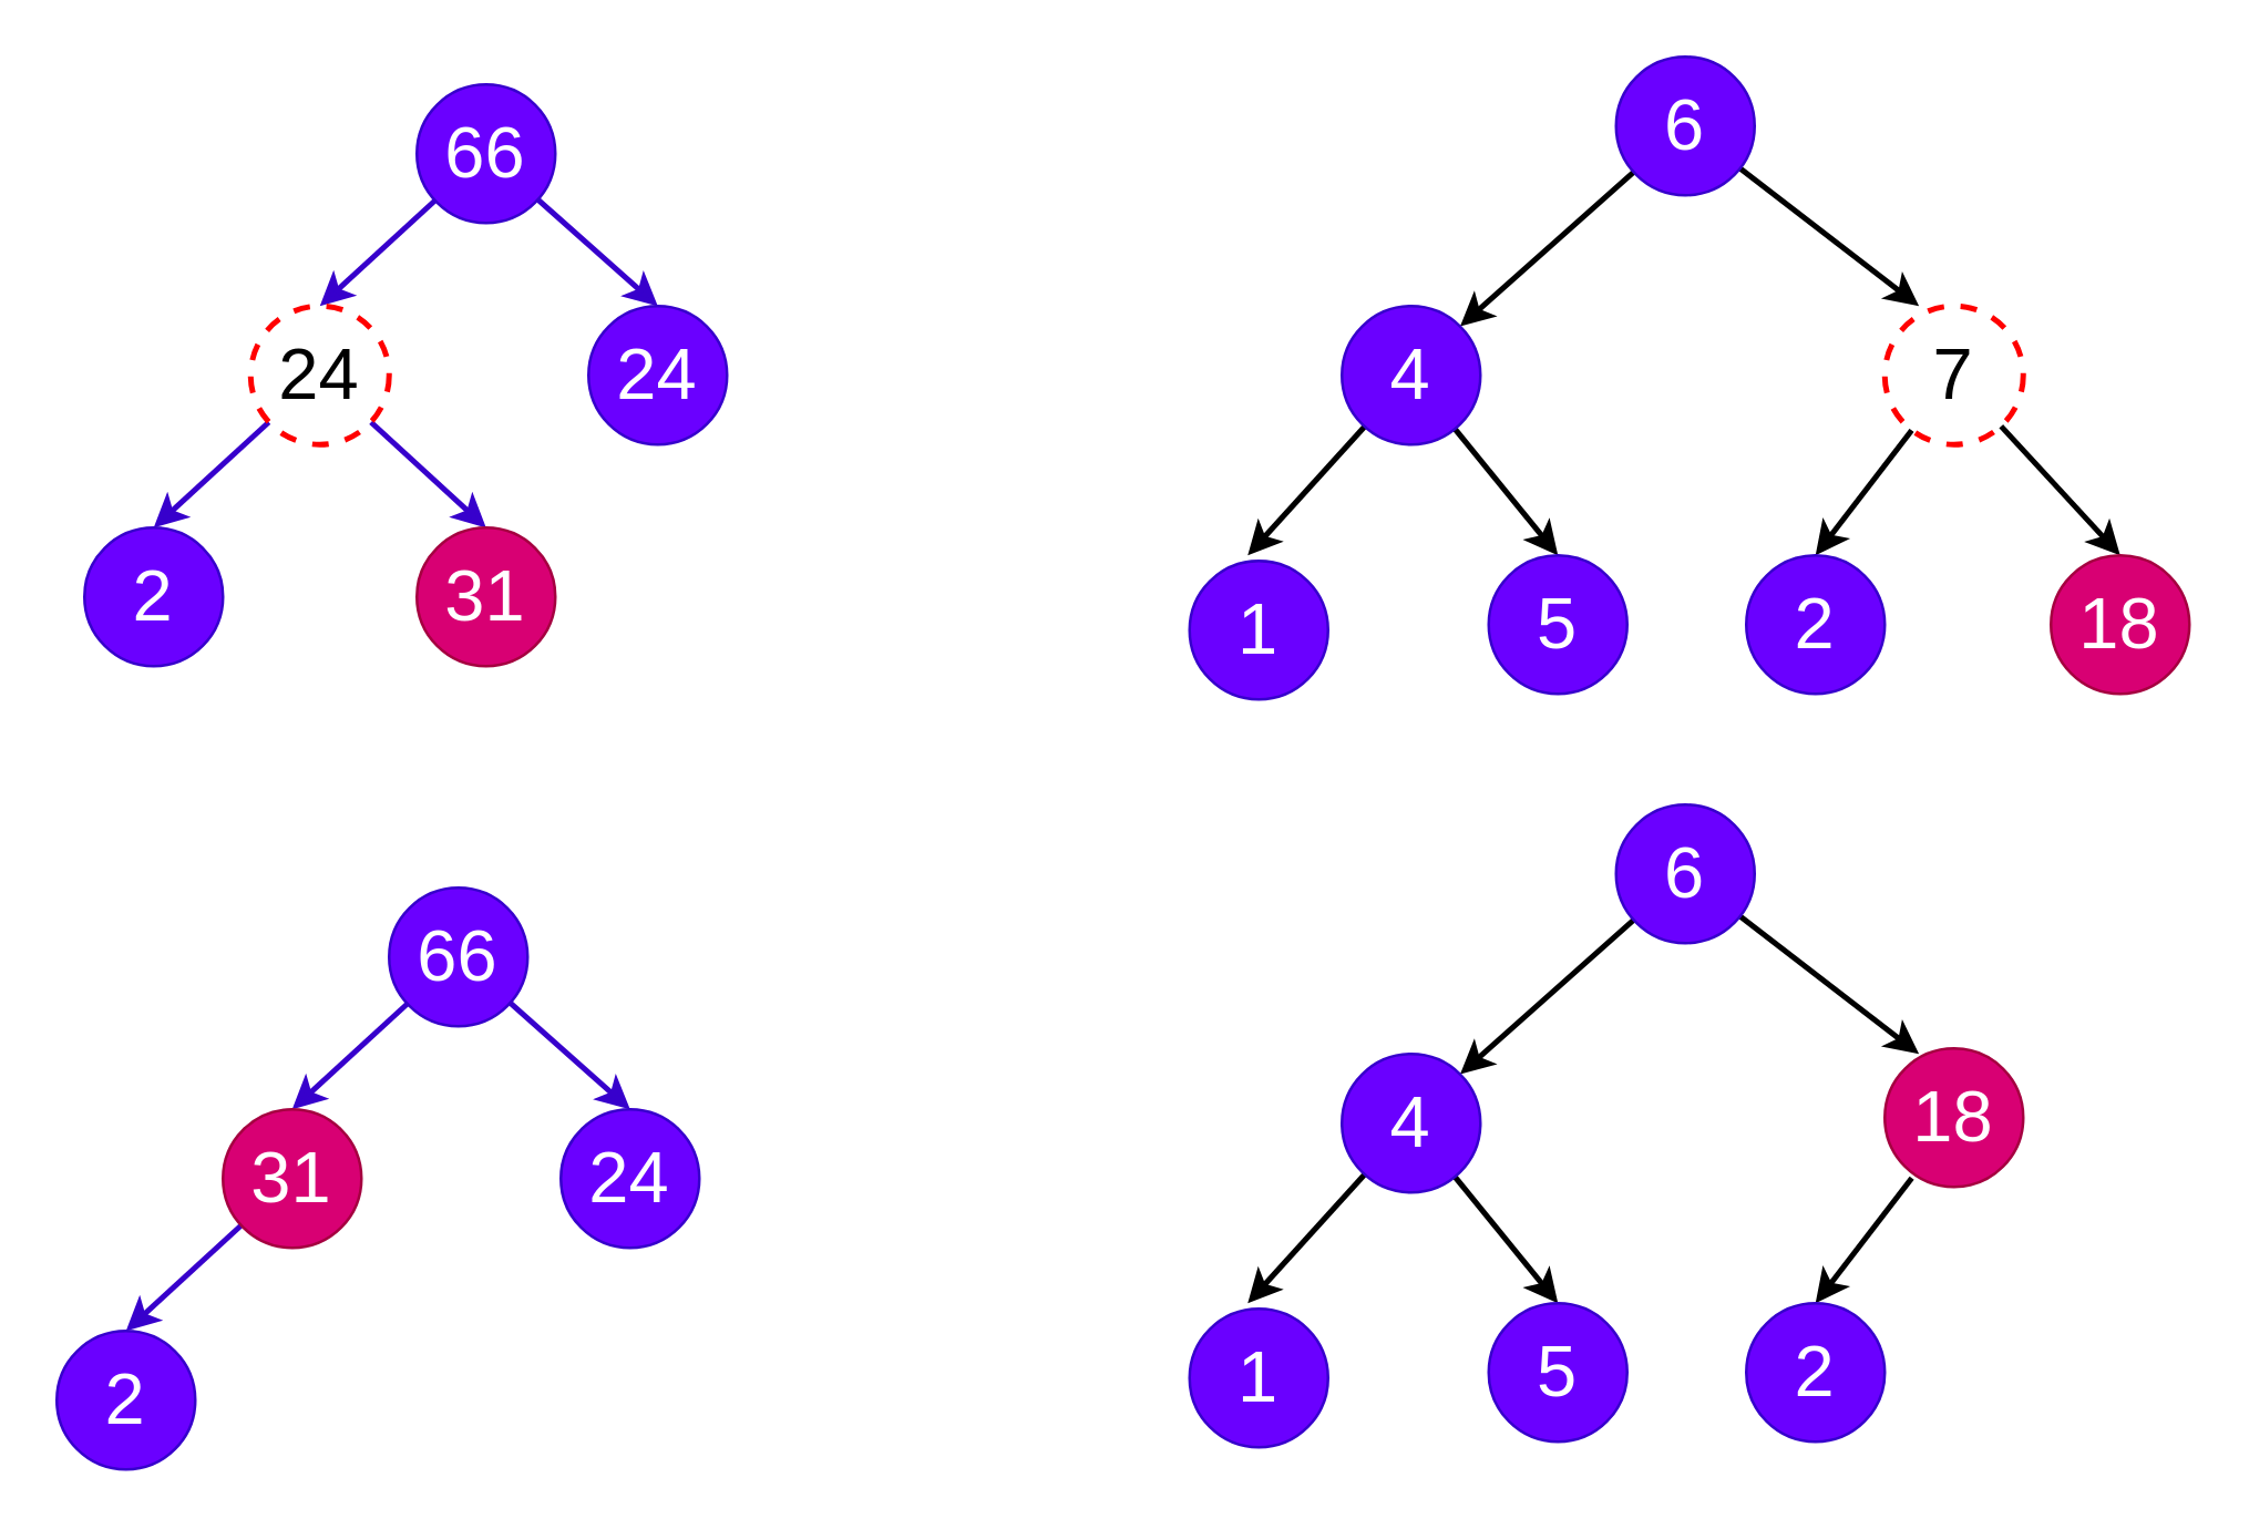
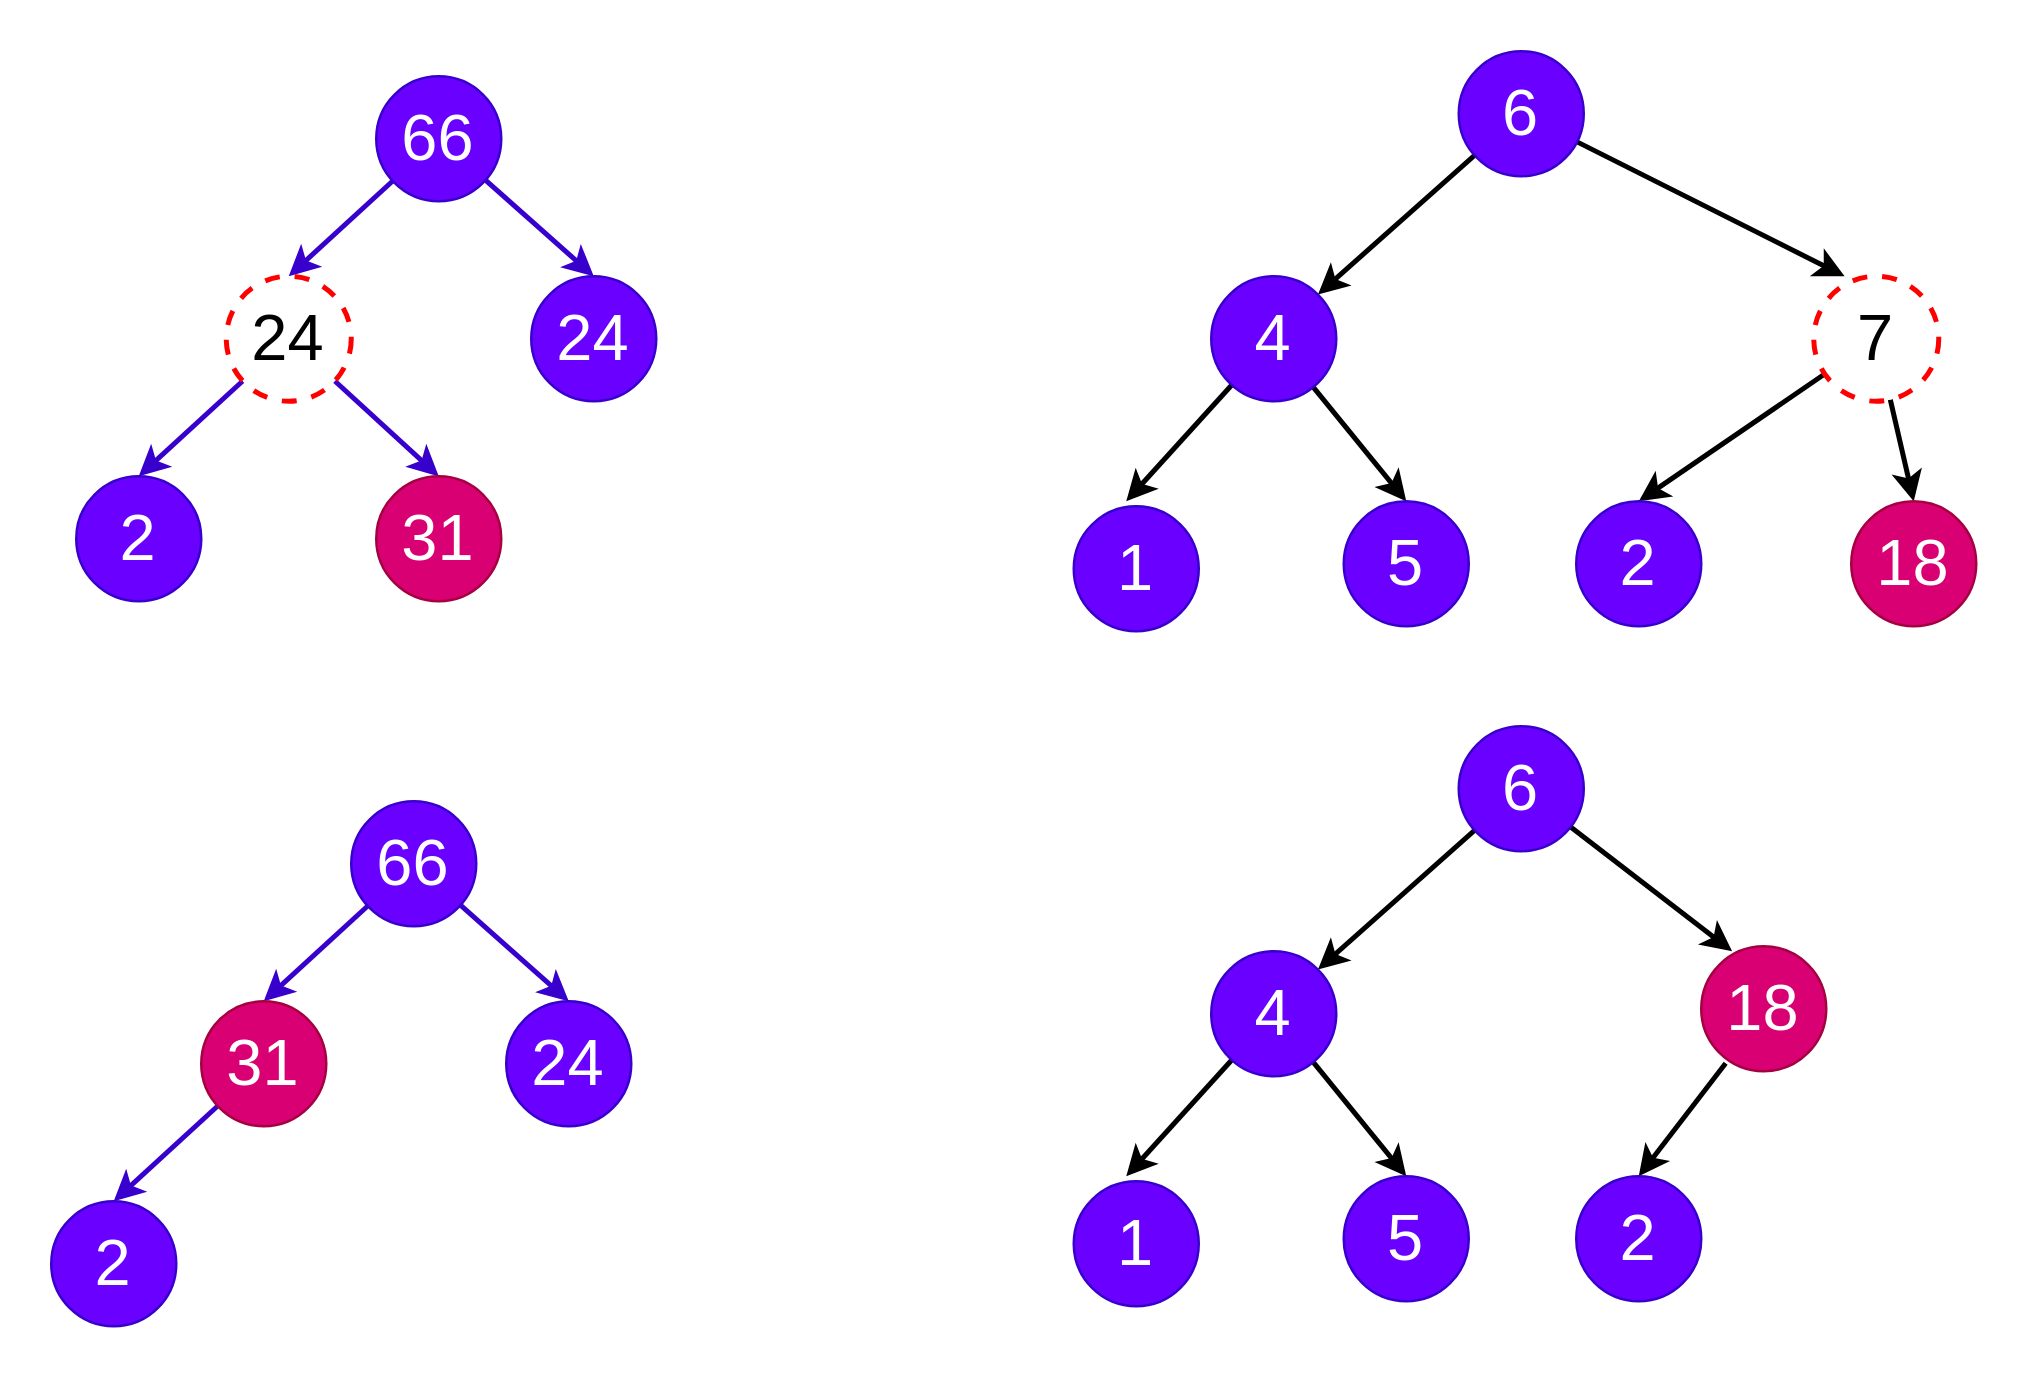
- <mxCell id="26" value="&lt;span style=&quot;font-size: 26px;&quot;&gt;7&lt;/span&gt;" style="ellipse;whiteSpace=wrap;html=1;aspect=fixed;strokeWidth=2;strokeColor=#FF0000;dashed=1;" vertex="1" parent="1"><mxGeometry x="680" y="110" width="50" height="50" as="geometry" /></mxCell>
+ <mxCell id="26" value="&lt;span style=&quot;font-size: 26px;&quot;&gt;7&lt;/span&gt;" style="ellipse;whiteSpace=wrap;html=1;aspect=fixed;strokeWidth=2;strokeColor=#FF0000;dashed=1;" vertex="1" parent="1"><mxGeometry x="725" y="110" width="50" height="50" as="geometry" /></mxCell>
